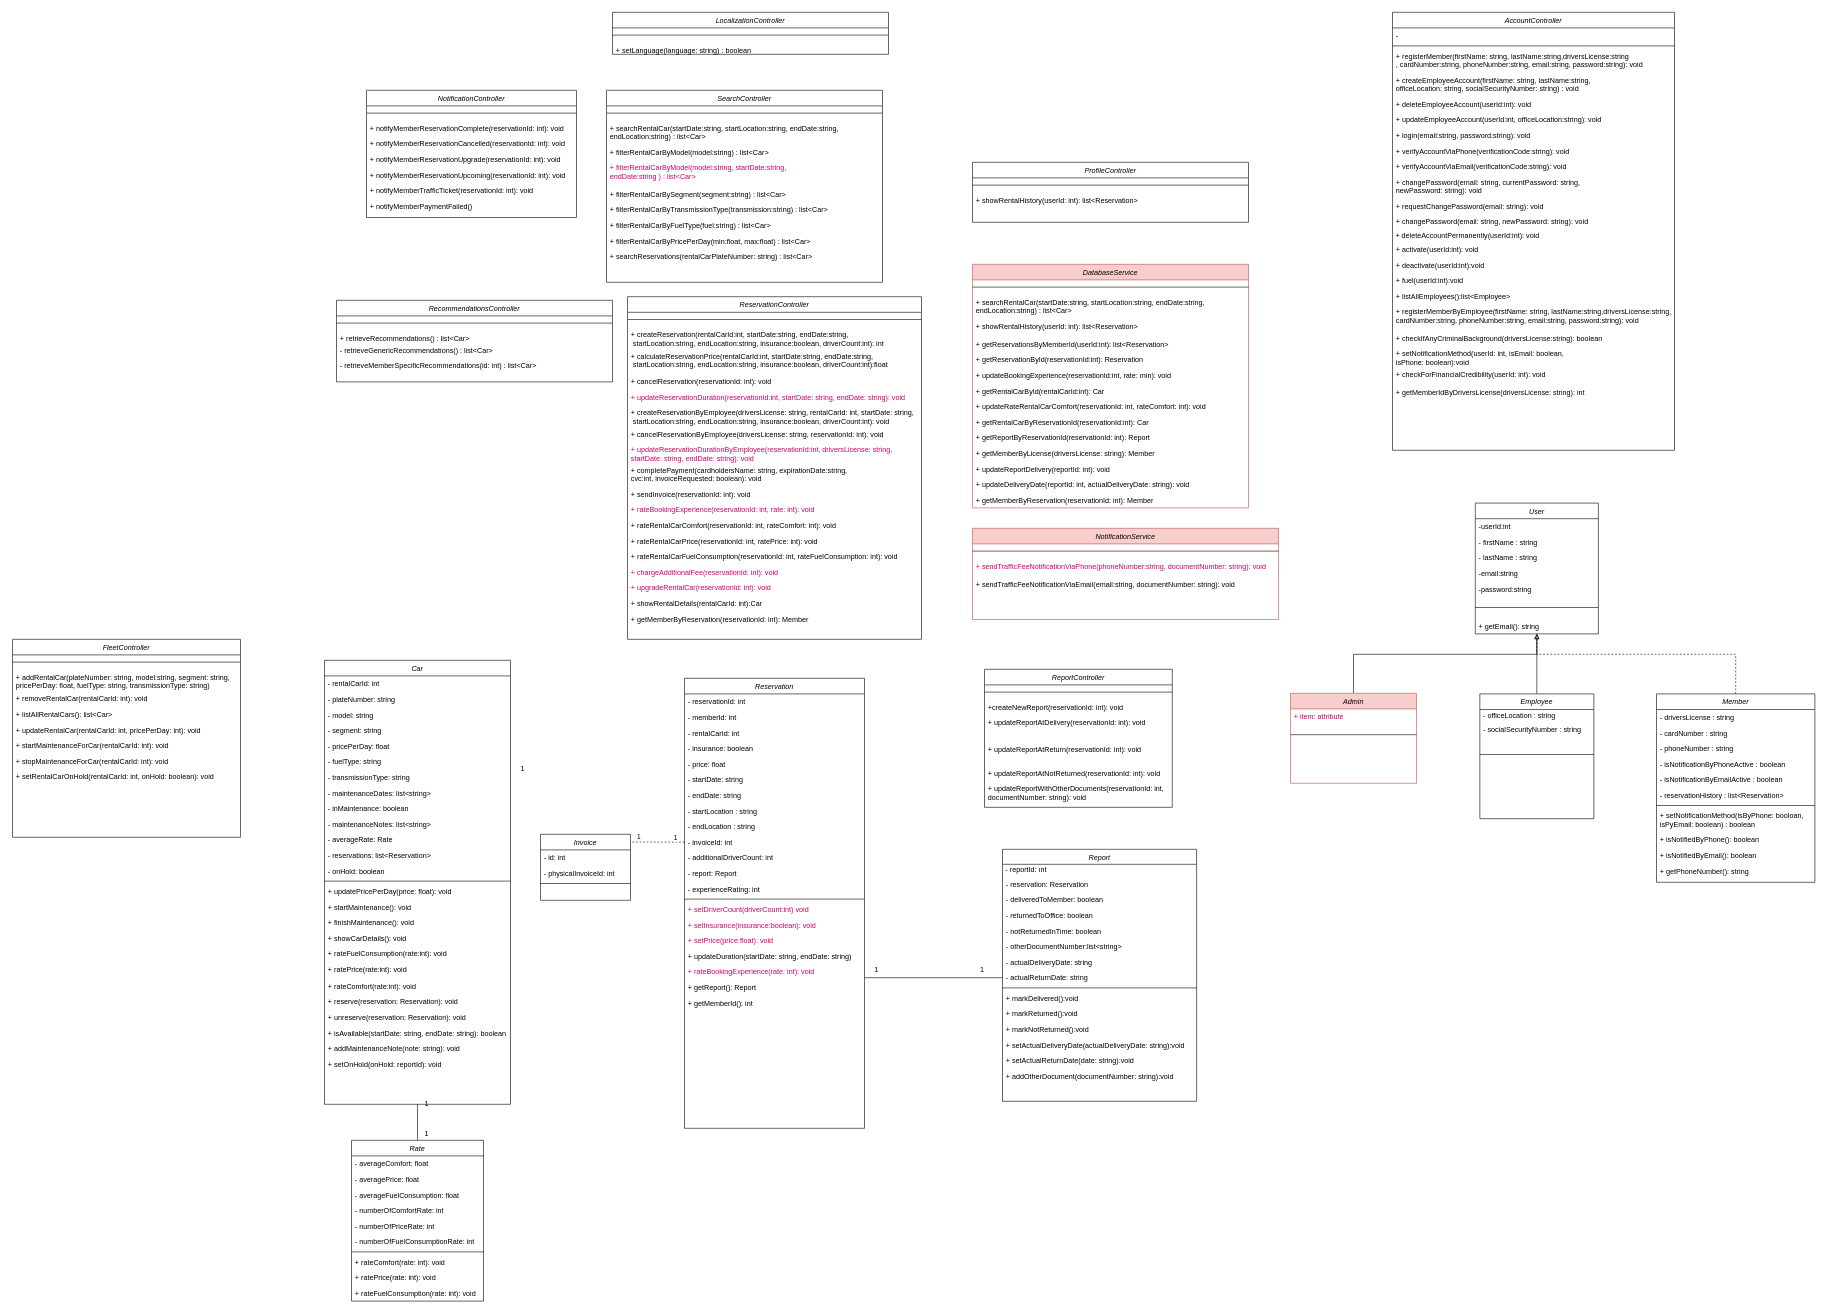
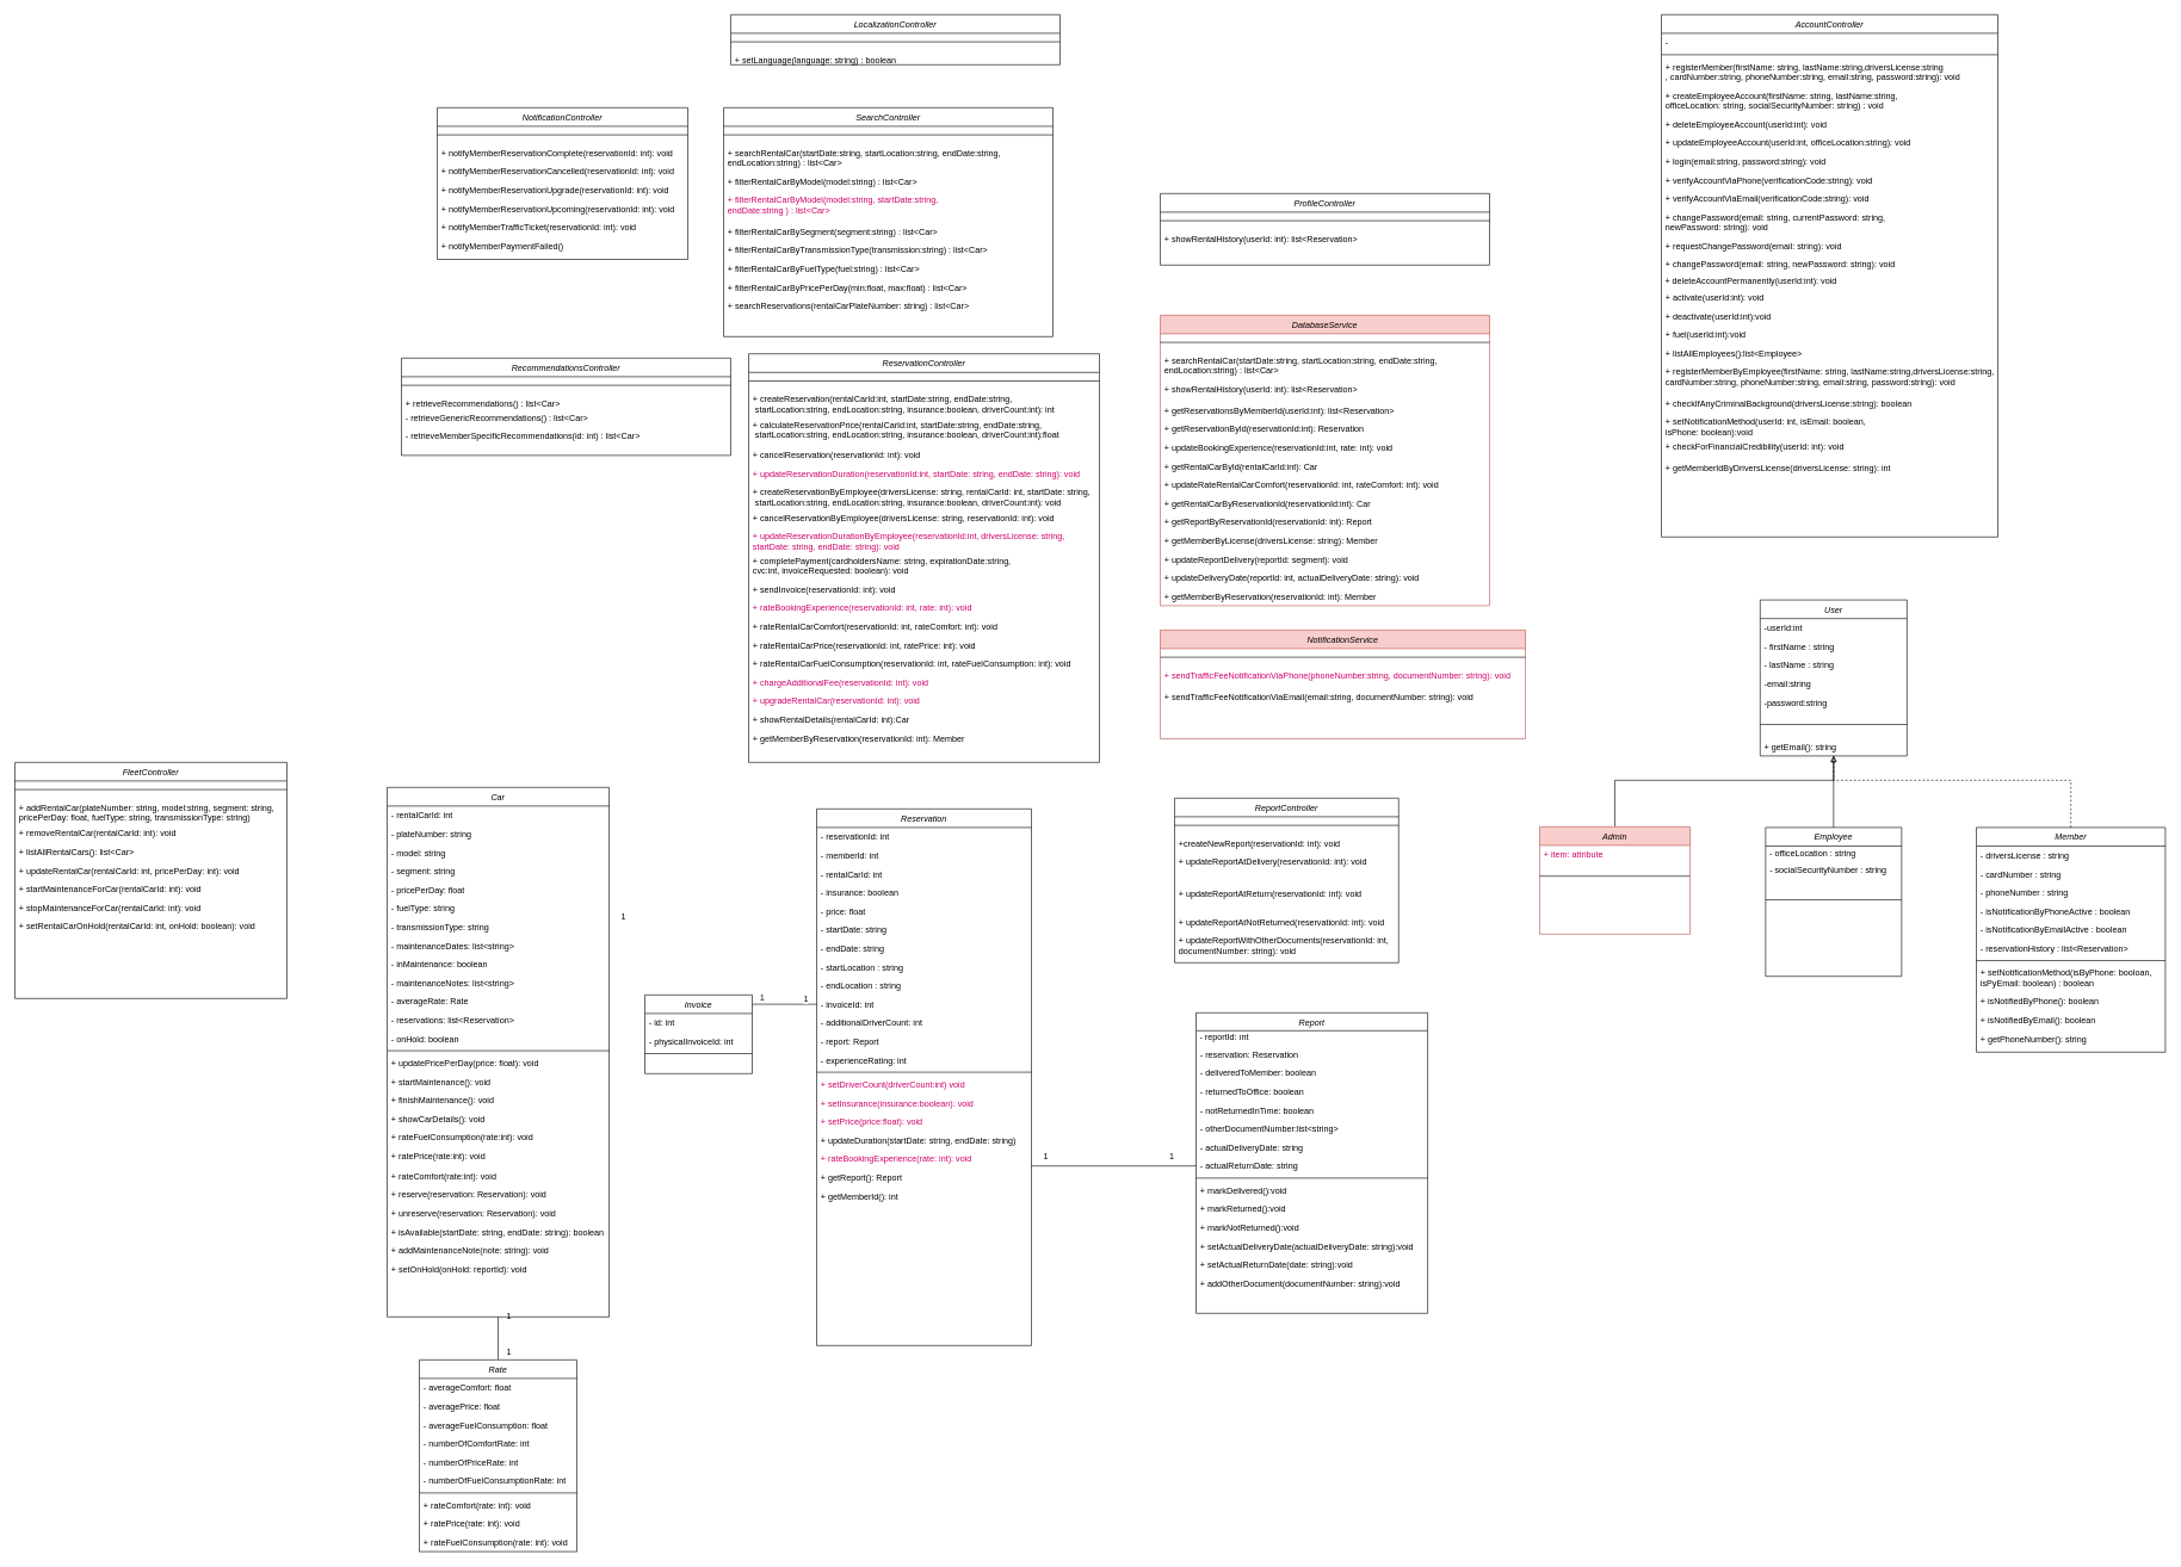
- <mxCell id="34" value="+ updateBookingExperience(reservationId:int, rate: min): void" style="text;strokeColor=none;fillColor=none;align=left;verticalAlign=top;spacingLeft=4;spacingRight=4;overflow=hidden;rotatable=0;points=[[0,0.5],[1,0.5]];portConstraint=eastwest;" parent="28" vertex="1"><mxGeometry y="172" width="460" height="26" as="geometry" /></mxCell>
+ <mxCell id="34" value="+ updateBookingExperience(reservationId:int, rate: int): void" style="text;strokeColor=none;fillColor=none;align=left;verticalAlign=top;spacingLeft=4;spacingRight=4;overflow=hidden;rotatable=0;points=[[0,0.5],[1,0.5]];portConstraint=eastwest;" parent="28" vertex="1"><mxGeometry y="172" width="460" height="26" as="geometry" /></mxCell>
- <mxCell id="40" value="+ updateReportDelivery(reportId: int): void&#10;" style="text;strokeColor=none;fillColor=none;align=left;verticalAlign=top;spacingLeft=4;spacingRight=4;overflow=hidden;rotatable=0;points=[[0,0.5],[1,0.5]];portConstraint=eastwest;" vertex="1" parent="28"><mxGeometry y="328" width="460" height="26" as="geometry" /></mxCell>
+ <mxCell id="40" value="+ updateReportDelivery(reportId: segment): void&#10;" style="text;strokeColor=none;fillColor=none;align=left;verticalAlign=top;spacingLeft=4;spacingRight=4;overflow=hidden;rotatable=0;points=[[0,0.5],[1,0.5]];portConstraint=eastwest;" vertex="1" parent="28"><mxGeometry y="328" width="460" height="26" as="geometry" /></mxCell>
- <mxCell id="22" value="" style="endArrow=none;html=1;fontColor=#FF3333;entryX=1;entryY=0.118;entryDx=0;entryDy=0;entryPerimeter=0;dashed=1;" parent="1" source="165" target="193" edge="1"><mxGeometry width="50" height="50" relative="1" as="geometry"><mxPoint x="950" y="1470" as="sourcePoint" /><mxPoint x="1021" y="1409" as="targetPoint" /></mxGeometry></mxCell>
+ <mxCell id="22" value="" style="endArrow=none;html=1;fontColor=#FF3333;entryX=1;entryY=0.118;entryDx=0;entryDy=0;entryPerimeter=0;" parent="1" source="165" target="193" edge="1"><mxGeometry width="50" height="50" relative="1" as="geometry"><mxPoint x="950" y="1470" as="sourcePoint" /><mxPoint x="1021" y="1409" as="targetPoint" /></mxGeometry></mxCell>
